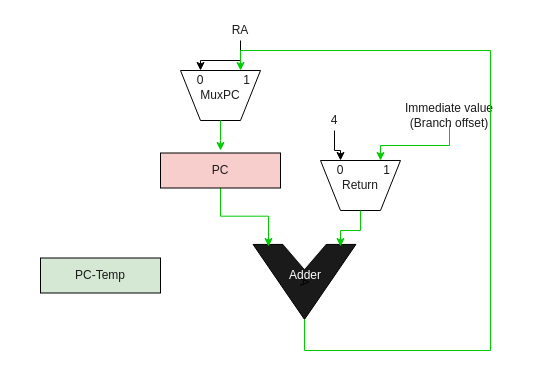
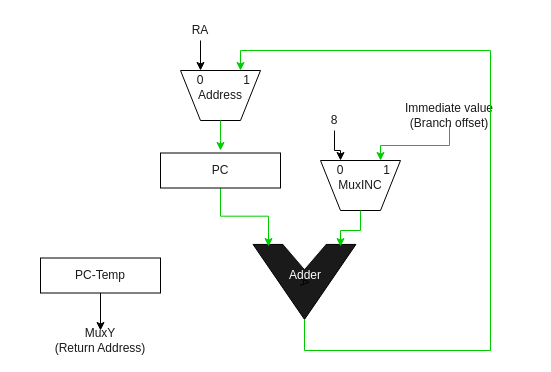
- <mxCell id="18" value="RA" style="text;html=1;strokeColor=none;fillColor=none;align=center;verticalAlign=middle;whiteSpace=wrap;rounded=0;fontColor=#1A1A1A;" vertex="1" parent="1"><mxGeometry x="220" y="20" width="40" height="20" as="geometry" /></mxCell>
+ <mxCell id="18" value="RA" style="text;html=1;strokeColor=none;fillColor=none;align=center;verticalAlign=middle;whiteSpace=wrap;rounded=0;fontColor=#1A1A1A;" vertex="1" parent="1"><mxGeometry x="180" y="20" width="40" height="20" as="geometry" /></mxCell>
- <mxCell id="14" value="&lt;font color=&quot;#1A1A1A&quot;&gt;MuxPC&lt;/font&gt;" style="shape=trapezoid;perimeter=trapezoidPerimeter;whiteSpace=wrap;html=1;fixedSize=1;fontColor=#FFFFFF;direction=west;" vertex="1" parent="13"><mxGeometry width="80" height="50" as="geometry" /></mxCell>
+ <mxCell id="14" value="&lt;font color=&quot;#1A1A1A&quot;&gt;Address&lt;/font&gt;" style="shape=trapezoid;perimeter=trapezoidPerimeter;whiteSpace=wrap;html=1;fixedSize=1;fontColor=#FFFFFF;direction=west;" vertex="1" parent="13"><mxGeometry width="80" height="50" as="geometry" /></mxCell>
- <mxCell id="20" value="4" style="text;html=1;strokeColor=none;fillColor=none;align=center;verticalAlign=middle;whiteSpace=wrap;rounded=0;fontColor=#1A1A1A;" vertex="1" parent="1"><mxGeometry x="314" y="110" width="40" height="20" as="geometry" /></mxCell>
+ <mxCell id="20" value="8" style="text;html=1;strokeColor=none;fillColor=none;align=center;verticalAlign=middle;whiteSpace=wrap;rounded=0;fontColor=#1A1A1A;" vertex="1" parent="1"><mxGeometry x="314" y="110" width="40" height="20" as="geometry" /></mxCell>
- <mxCell id="7" value="PC" style="rounded=0;whiteSpace=wrap;html=1;fontColor=#1A1A1A;fillColor=#f8cecc;" vertex="1" parent="1"><mxGeometry x="160" y="152.5" width="120" height="35" as="geometry" /></mxCell>
+ <mxCell id="7" value="PC" style="rounded=0;whiteSpace=wrap;html=1;fontColor=#1A1A1A;" vertex="1" parent="1"><mxGeometry x="160" y="152.5" width="120" height="35" as="geometry" /></mxCell>
- <mxCell id="11" value="&lt;font color=&quot;#1A1A1A&quot;&gt;Return&lt;/font&gt;" style="shape=trapezoid;perimeter=trapezoidPerimeter;whiteSpace=wrap;html=1;fixedSize=1;fontColor=#FFFFFF;direction=west;" vertex="1" parent="10"><mxGeometry width="80" height="50" as="geometry" /></mxCell>
+ <mxCell id="11" value="&lt;font color=&quot;#1A1A1A&quot;&gt;MuxINC&lt;/font&gt;" style="shape=trapezoid;perimeter=trapezoidPerimeter;whiteSpace=wrap;html=1;fixedSize=1;fontColor=#FFFFFF;direction=west;" vertex="1" parent="10"><mxGeometry width="80" height="50" as="geometry" /></mxCell>
- <mxCell id="9" value="PC-Temp" style="rounded=0;whiteSpace=wrap;html=1;fontColor=#1A1A1A;fillColor=#d5e8d4;" vertex="1" parent="1"><mxGeometry x="40" y="257.5" width="120" height="35" as="geometry" /></mxCell>
+ <mxCell id="9" value="PC-Temp" style="rounded=0;whiteSpace=wrap;html=1;fontColor=#1A1A1A;" vertex="1" parent="1"><mxGeometry x="40" y="257.5" width="120" height="35" as="geometry" /></mxCell>
+ <mxCell id="8" style="edgeStyle=orthogonalEdgeStyle;rounded=0;orthogonalLoop=1;jettySize=auto;html=1;entryX=0.5;entryY=0;entryDx=0;entryDy=0;fontColor=#00CC00;" edge="1" parent="1" source="9" target="16"><mxGeometry relative="1" as="geometry" /></mxCell>
+ <mxCell id="16" value="&lt;div&gt;MuxY&lt;/div&gt;&lt;div&gt;(Return Address) &lt;br&gt;&lt;/div&gt;" style="text;html=1;strokeColor=none;fillColor=none;align=center;verticalAlign=middle;whiteSpace=wrap;rounded=0;fontColor=#1A1A1A;" vertex="1" parent="1"><mxGeometry x="20" y="330" width="160" height="20" as="geometry" /></mxCell>
